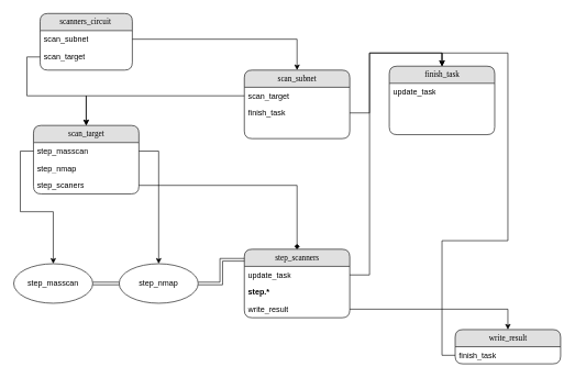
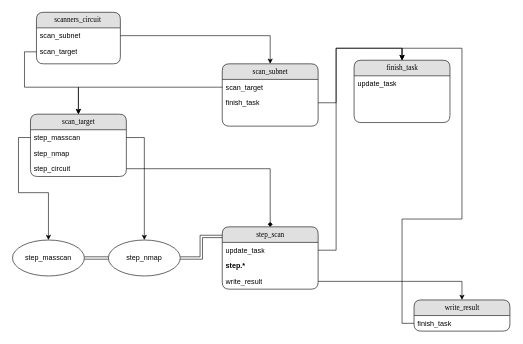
- <mxCell id="8" value="step_scaners" style="text;html=1;strokeColor=none;fillColor=none;spacingLeft=4;spacingRight=4;whiteSpace=wrap;overflow=hidden;rotatable=0;points=[[0,0.5],[1,0.5]];portConstraint=eastwest;" vertex="1" parent="5"><mxGeometry y="78" width="160" height="26" as="geometry" /></mxCell>
+ <mxCell id="8" value="step_circuit" style="text;html=1;strokeColor=none;fillColor=none;spacingLeft=4;spacingRight=4;whiteSpace=wrap;overflow=hidden;rotatable=0;points=[[0,0.5],[1,0.5]];portConstraint=eastwest;" vertex="1" parent="5"><mxGeometry y="78" width="160" height="26" as="geometry" /></mxCell>
- <mxCell id="13" value="&lt;div&gt;step_scanners&lt;/div&gt;" style="swimlane;html=1;fontStyle=0;childLayout=stackLayout;horizontal=1;startSize=26;fillColor=#e0e0e0;horizontalStack=0;resizeParent=1;resizeLast=0;collapsible=1;marginBottom=0;swimlaneFillColor=#ffffff;align=center;rounded=1;shadow=0;comic=0;labelBackgroundColor=none;strokeWidth=1;fontFamily=Verdana;fontSize=12" vertex="1" parent="1"><mxGeometry x="370" y="378" width="160" height="104" as="geometry" /></mxCell>
+ <mxCell id="13" value="&lt;div&gt;step_scan&lt;/div&gt;" style="swimlane;html=1;fontStyle=0;childLayout=stackLayout;horizontal=1;startSize=26;fillColor=#e0e0e0;horizontalStack=0;resizeParent=1;resizeLast=0;collapsible=1;marginBottom=0;swimlaneFillColor=#ffffff;align=center;rounded=1;shadow=0;comic=0;labelBackgroundColor=none;strokeWidth=1;fontFamily=Verdana;fontSize=12" vertex="1" parent="1"><mxGeometry x="370" y="378" width="160" height="104" as="geometry" /></mxCell>
